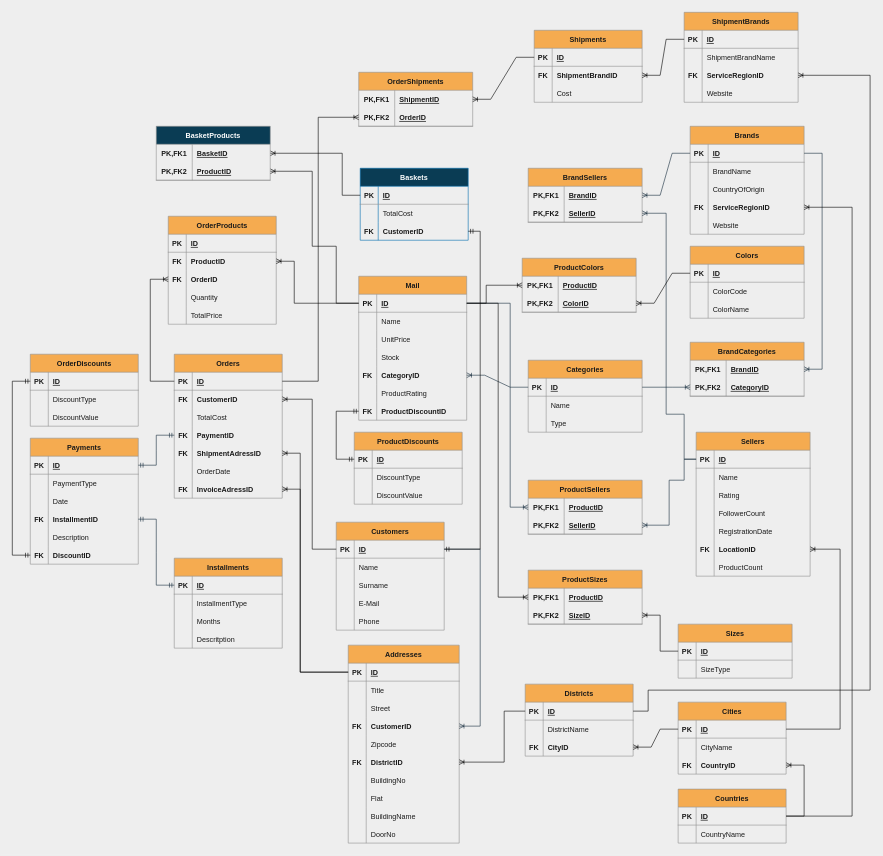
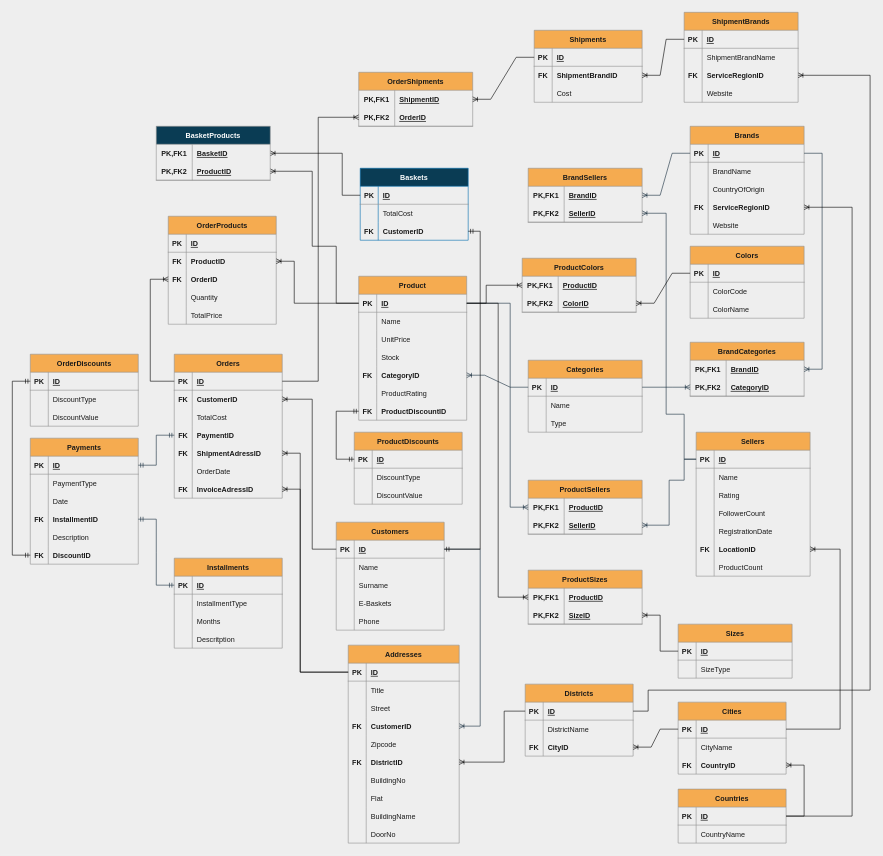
- <mxCell id="2" value="Mail" style="shape=table;startSize=30;container=1;collapsible=1;childLayout=tableLayout;fixedRows=1;rowLines=0;fontStyle=1;align=center;resizeLast=1;fillColor=#F5AB50;strokeColor=#909090;fontColor=#1A1A1A;" parent="1" vertex="1"><mxGeometry x="597.5" y="460" width="180" height="240" as="geometry"><mxRectangle x="60" y="80" width="90" height="30" as="alternateBounds" /></mxGeometry></mxCell>
+ <mxCell id="2" value="Product" style="shape=table;startSize=30;container=1;collapsible=1;childLayout=tableLayout;fixedRows=1;rowLines=0;fontStyle=1;align=center;resizeLast=1;fillColor=#F5AB50;strokeColor=#909090;fontColor=#1A1A1A;" parent="1" vertex="1"><mxGeometry x="597.5" y="460" width="180" height="240" as="geometry"><mxRectangle x="60" y="80" width="90" height="30" as="alternateBounds" /></mxGeometry></mxCell>
- <mxCell id="47" value="E-Mail" style="shape=partialRectangle;connectable=0;fillColor=none;top=0;left=0;bottom=0;right=0;align=left;spacingLeft=6;overflow=hidden;strokeColor=#909090;fontColor=#1A1A1A;" parent="45" vertex="1"><mxGeometry x="30" width="150" height="30" as="geometry"><mxRectangle width="150" height="30" as="alternateBounds" /></mxGeometry></mxCell>
+ <mxCell id="47" value="E-Baskets" style="shape=partialRectangle;connectable=0;fillColor=none;top=0;left=0;bottom=0;right=0;align=left;spacingLeft=6;overflow=hidden;strokeColor=#909090;fontColor=#1A1A1A;" parent="45" vertex="1"><mxGeometry x="30" width="150" height="30" as="geometry"><mxRectangle width="150" height="30" as="alternateBounds" /></mxGeometry></mxCell>
